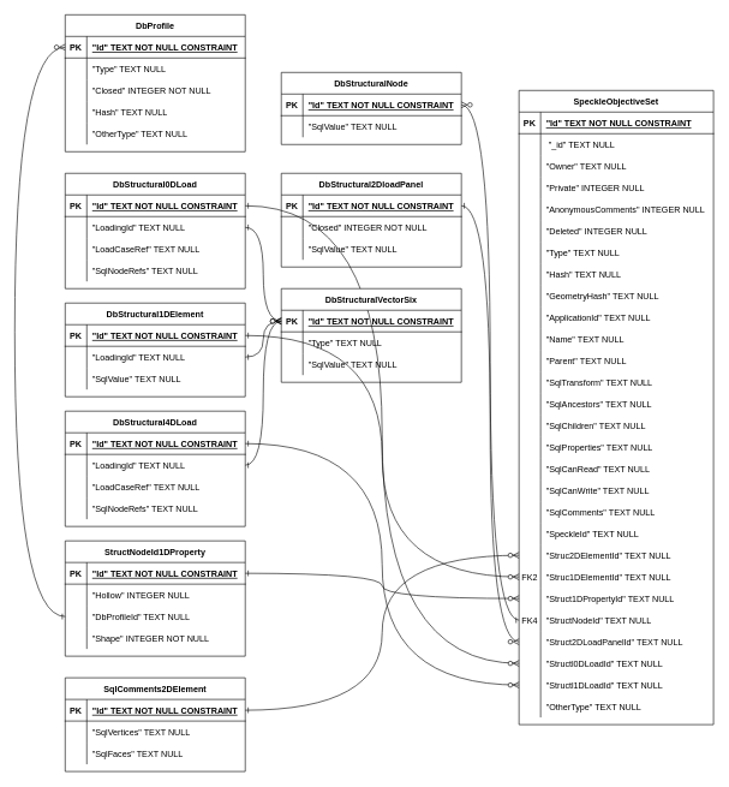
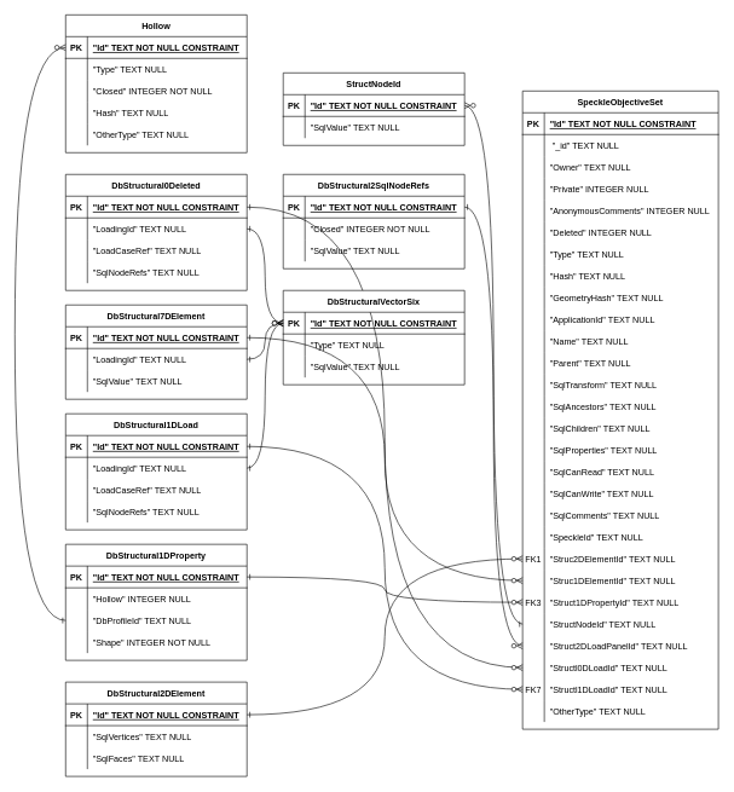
- <mxCell id="3" value="DbProfile" parent="1" style="shape=table;startSize=30;container=1;collapsible=1;childLayout=tableLayout;fixedRows=1;rowLines=0;fontStyle=1;align=center;resizeLast=1;" vertex="1"><mxGeometry as="geometry" height="190" width="250" y="20" x="90" /></mxCell>
+ <mxCell id="3" value="Hollow" parent="1" style="shape=table;startSize=30;container=1;collapsible=1;childLayout=tableLayout;fixedRows=1;rowLines=0;fontStyle=1;align=center;resizeLast=1;" vertex="1"><mxGeometry as="geometry" height="190" width="250" y="20" x="90" /></mxCell>
- <mxCell id="94" value="DbStructuralNode" parent="1" style="shape=table;startSize=30;container=1;collapsible=1;childLayout=tableLayout;fixedRows=1;rowLines=0;fontStyle=1;align=center;resizeLast=1;" vertex="1"><mxGeometry as="geometry" height="100" width="250" y="100" x="390" /></mxCell>
+ <mxCell id="94" value="StructNodeId" parent="1" style="shape=table;startSize=30;container=1;collapsible=1;childLayout=tableLayout;fixedRows=1;rowLines=0;fontStyle=1;align=center;resizeLast=1;" vertex="1"><mxGeometry as="geometry" height="100" width="250" y="100" x="390" /></mxCell>
- <mxCell id="19" value="DbStructural0DLoad" parent="1" style="shape=table;startSize=30;container=1;collapsible=1;childLayout=tableLayout;fixedRows=1;rowLines=0;fontStyle=1;align=center;resizeLast=1;" vertex="1"><mxGeometry as="geometry" height="160" width="250" y="240" x="90" /></mxCell>
+ <mxCell id="19" value="DbStructural0Deleted" parent="1" style="shape=table;startSize=30;container=1;collapsible=1;childLayout=tableLayout;fixedRows=1;rowLines=0;fontStyle=1;align=center;resizeLast=1;" vertex="1"><mxGeometry as="geometry" height="160" width="250" y="240" x="90" /></mxCell>
- <mxCell id="84" value="DbStructural2DloadPanel" parent="1" style="shape=table;startSize=30;container=1;collapsible=1;childLayout=tableLayout;fixedRows=1;rowLines=0;fontStyle=1;align=center;resizeLast=1;" vertex="1"><mxGeometry as="geometry" height="130" width="250" y="240" x="390" /></mxCell>
+ <mxCell id="84" value="DbStructural2SqlNodeRefs" parent="1" style="shape=table;startSize=30;container=1;collapsible=1;childLayout=tableLayout;fixedRows=1;rowLines=0;fontStyle=1;align=center;resizeLast=1;" vertex="1"><mxGeometry as="geometry" height="130" width="250" y="240" x="390" /></mxCell>
- <mxCell id="32" value="DbStructural1DElement" parent="1" style="shape=table;startSize=30;container=1;collapsible=1;childLayout=tableLayout;fixedRows=1;rowLines=0;fontStyle=1;align=center;resizeLast=1;" vertex="1"><mxGeometry as="geometry" height="130" width="250" y="420" x="90" /></mxCell>
+ <mxCell id="32" value="DbStructural7DElement" parent="1" style="shape=table;startSize=30;container=1;collapsible=1;childLayout=tableLayout;fixedRows=1;rowLines=0;fontStyle=1;align=center;resizeLast=1;" vertex="1"><mxGeometry as="geometry" height="130" width="250" y="420" x="90" /></mxCell>
- <mxCell id="42" value="DbStructural4DLoad" parent="1" style="shape=table;startSize=30;container=1;collapsible=1;childLayout=tableLayout;fixedRows=1;rowLines=0;fontStyle=1;align=center;resizeLast=1;" vertex="1"><mxGeometry as="geometry" height="160" width="250" y="570" x="90" /></mxCell>
+ <mxCell id="42" value="DbStructural1DLoad" parent="1" style="shape=table;startSize=30;container=1;collapsible=1;childLayout=tableLayout;fixedRows=1;rowLines=0;fontStyle=1;align=center;resizeLast=1;" vertex="1"><mxGeometry as="geometry" height="160" width="250" y="570" x="90" /></mxCell>
- <mxCell id="58" value="StructNodeId1DProperty" parent="1" style="shape=table;startSize=30;container=1;collapsible=1;childLayout=tableLayout;fixedRows=1;rowLines=0;fontStyle=1;align=center;resizeLast=1;" vertex="1"><mxGeometry as="geometry" height="160" width="250" y="750" x="90" /></mxCell>
+ <mxCell id="58" value="DbStructural1DProperty" parent="1" style="shape=table;startSize=30;container=1;collapsible=1;childLayout=tableLayout;fixedRows=1;rowLines=0;fontStyle=1;align=center;resizeLast=1;" vertex="1"><mxGeometry as="geometry" height="160" width="250" y="750" x="90" /></mxCell>
+ <mxCell id="177" value="FK1" parent="176" style="shape=partialRectangle;overflow=hidden;connectable=0;fillColor=none;top=0;left=0;bottom=0;right=0;" vertex="1"><mxGeometry as="geometry" height="30" width="30" /></mxCell>
- <mxCell id="180" value="FK2" parent="179" style="shape=partialRectangle;overflow=hidden;connectable=0;fillColor=none;top=0;left=0;bottom=0;right=0;" vertex="1"><mxGeometry as="geometry" height="30" width="30" /></mxCell>
+ <mxCell id="183" value="FK3" parent="182" style="shape=partialRectangle;overflow=hidden;connectable=0;fillColor=none;top=0;left=0;bottom=0;right=0;" vertex="1"><mxGeometry as="geometry" height="30" width="30" /></mxCell>
- <mxCell id="186" value="FK4" parent="185" style="shape=partialRectangle;overflow=hidden;connectable=0;fillColor=none;top=0;left=0;bottom=0;right=0;" vertex="1"><mxGeometry as="geometry" height="30" width="30" /></mxCell>
+ <mxCell id="193" value="FK7" parent="192" style="shape=partialRectangle;overflow=hidden;connectable=0;fillColor=none;top=0;left=0;bottom=0;right=0;" vertex="1"><mxGeometry as="geometry" height="30" width="30" /></mxCell>
- <mxCell id="71" value="SqlComments2DElement" parent="1" style="shape=table;startSize=30;container=1;collapsible=1;childLayout=tableLayout;fixedRows=1;rowLines=0;fontStyle=1;align=center;resizeLast=1;" vertex="1"><mxGeometry as="geometry" height="130" width="250" y="940" x="90" /></mxCell>
+ <mxCell id="71" value="DbStructural2DElement" parent="1" style="shape=table;startSize=30;container=1;collapsible=1;childLayout=tableLayout;fixedRows=1;rowLines=0;fontStyle=1;align=center;resizeLast=1;" vertex="1"><mxGeometry as="geometry" height="130" width="250" y="940" x="90" /></mxCell>
